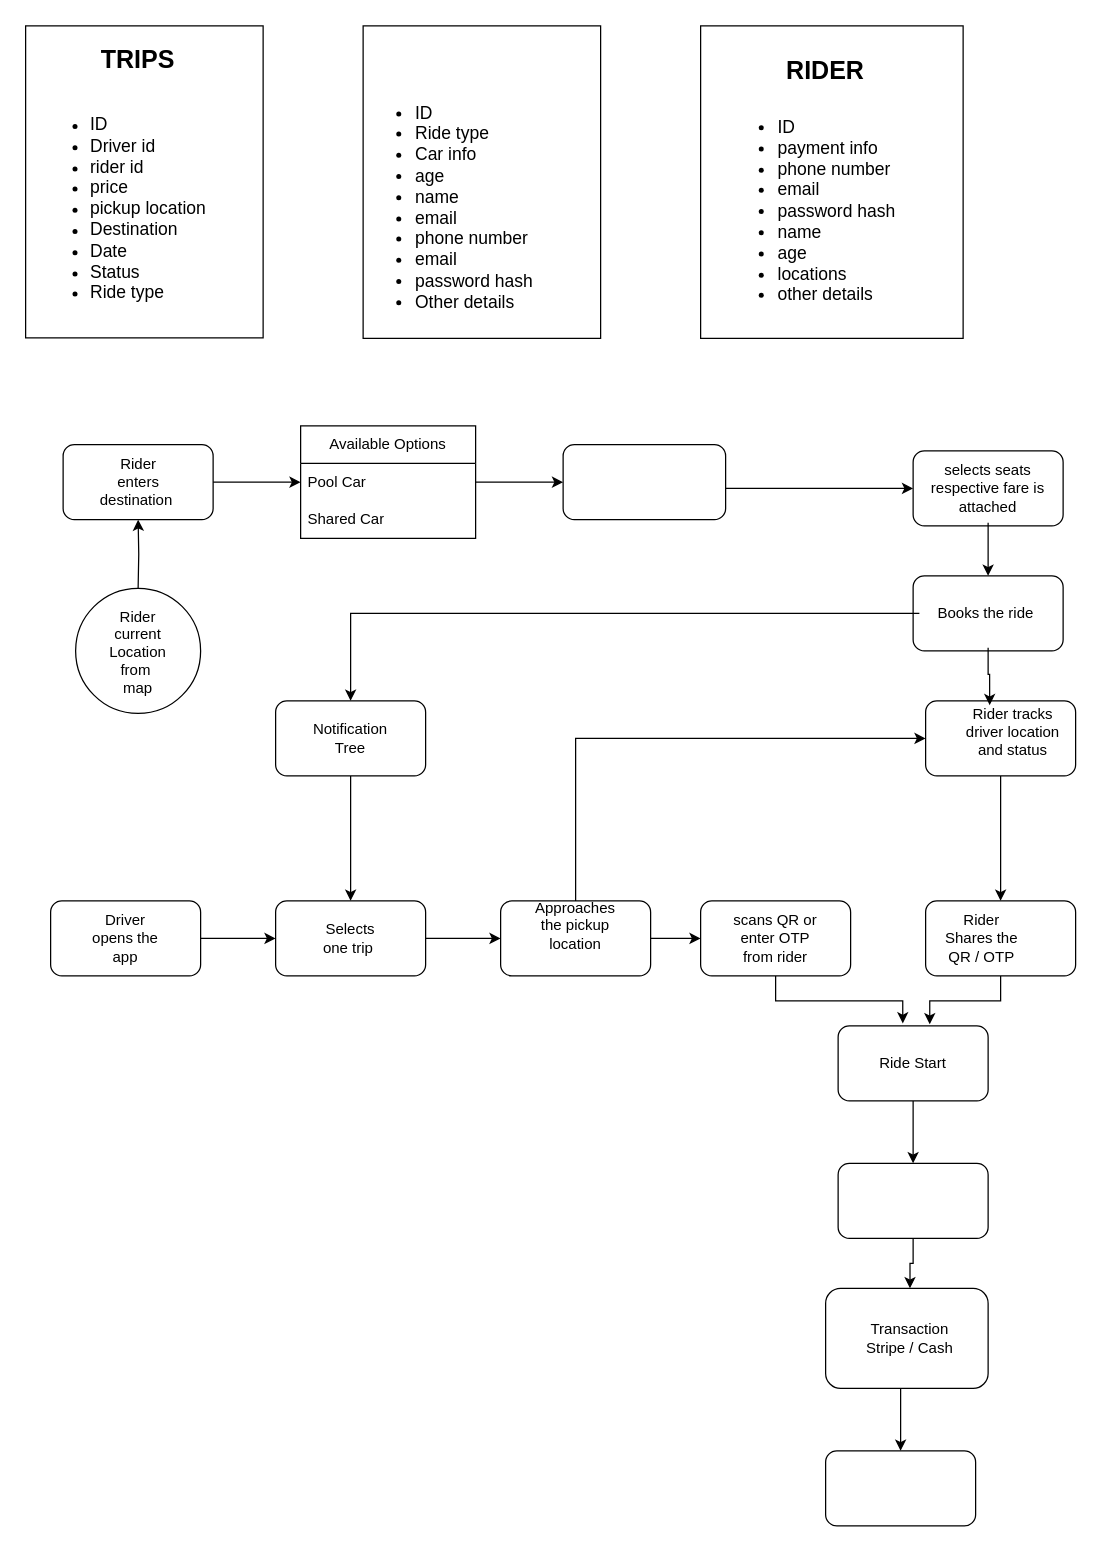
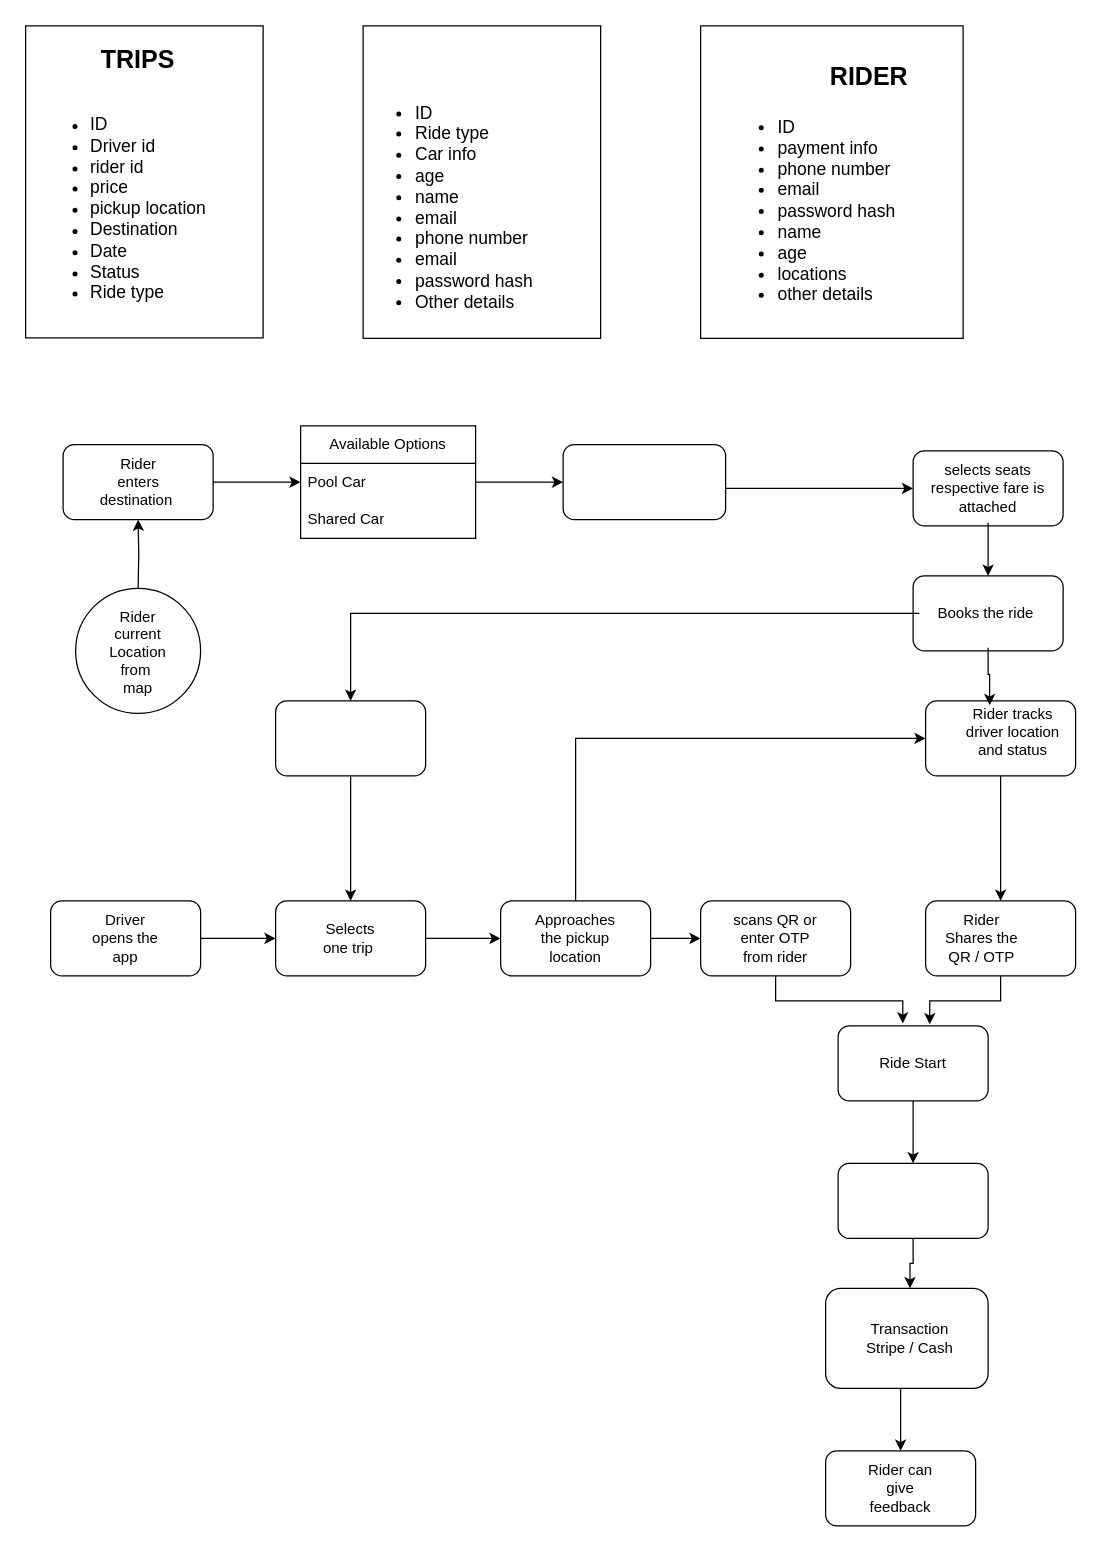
- <mxCell id="11" value="&lt;b&gt;&lt;font style=&quot;font-size: 20px;&quot;&gt;RIDER&lt;/font&gt;&lt;/b&gt;" style="text;html=1;align=center;verticalAlign=middle;whiteSpace=wrap;rounded=0;" vertex="1" parent="9"><mxGeometry x="70" y="20" width="60" height="30" as="geometry" /></mxCell>
+ <mxCell id="11" value="&lt;b&gt;&lt;font style=&quot;font-size: 20px;&quot;&gt;RIDER&lt;/font&gt;&lt;/b&gt;" style="text;html=1;align=center;verticalAlign=middle;whiteSpace=wrap;rounded=0;" vertex="1" parent="9"><mxGeometry x="105" y="25" width="60" height="30" as="geometry" /></mxCell>
- <mxCell id="44" value="Notification Tree" style="text;html=1;align=center;verticalAlign=middle;whiteSpace=wrap;rounded=0;" vertex="1" parent="42"><mxGeometry x="30" y="15" width="60" height="30" as="geometry" /></mxCell>
- <mxCell id="41" value="Approaches the pickup location" style="text;html=1;align=center;verticalAlign=middle;whiteSpace=wrap;rounded=0;" vertex="1" parent="39"><mxGeometry x="30" y="5" width="60" height="30" as="geometry" /></mxCell>
+ <mxCell id="41" value="Approaches the pickup location" style="text;html=1;align=center;verticalAlign=middle;whiteSpace=wrap;rounded=0;" vertex="1" parent="39"><mxGeometry x="30" y="15" width="60" height="30" as="geometry" /></mxCell>
+ <mxCell id="79" value="Rider can give feedback" style="text;html=1;align=center;verticalAlign=middle;whiteSpace=wrap;rounded=0;" vertex="1" parent="77"><mxGeometry x="30" y="15" width="60" height="30" as="geometry" /></mxCell>
